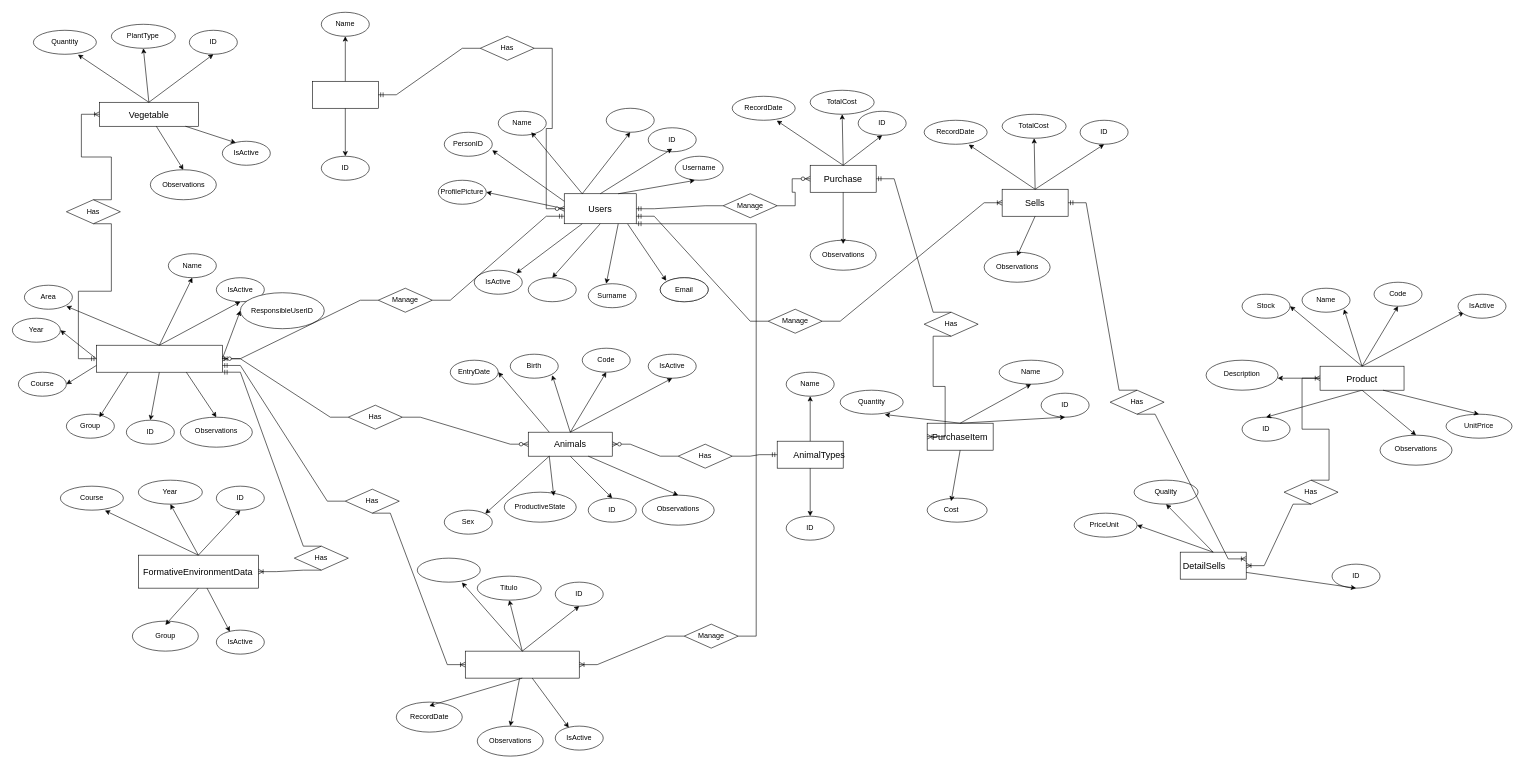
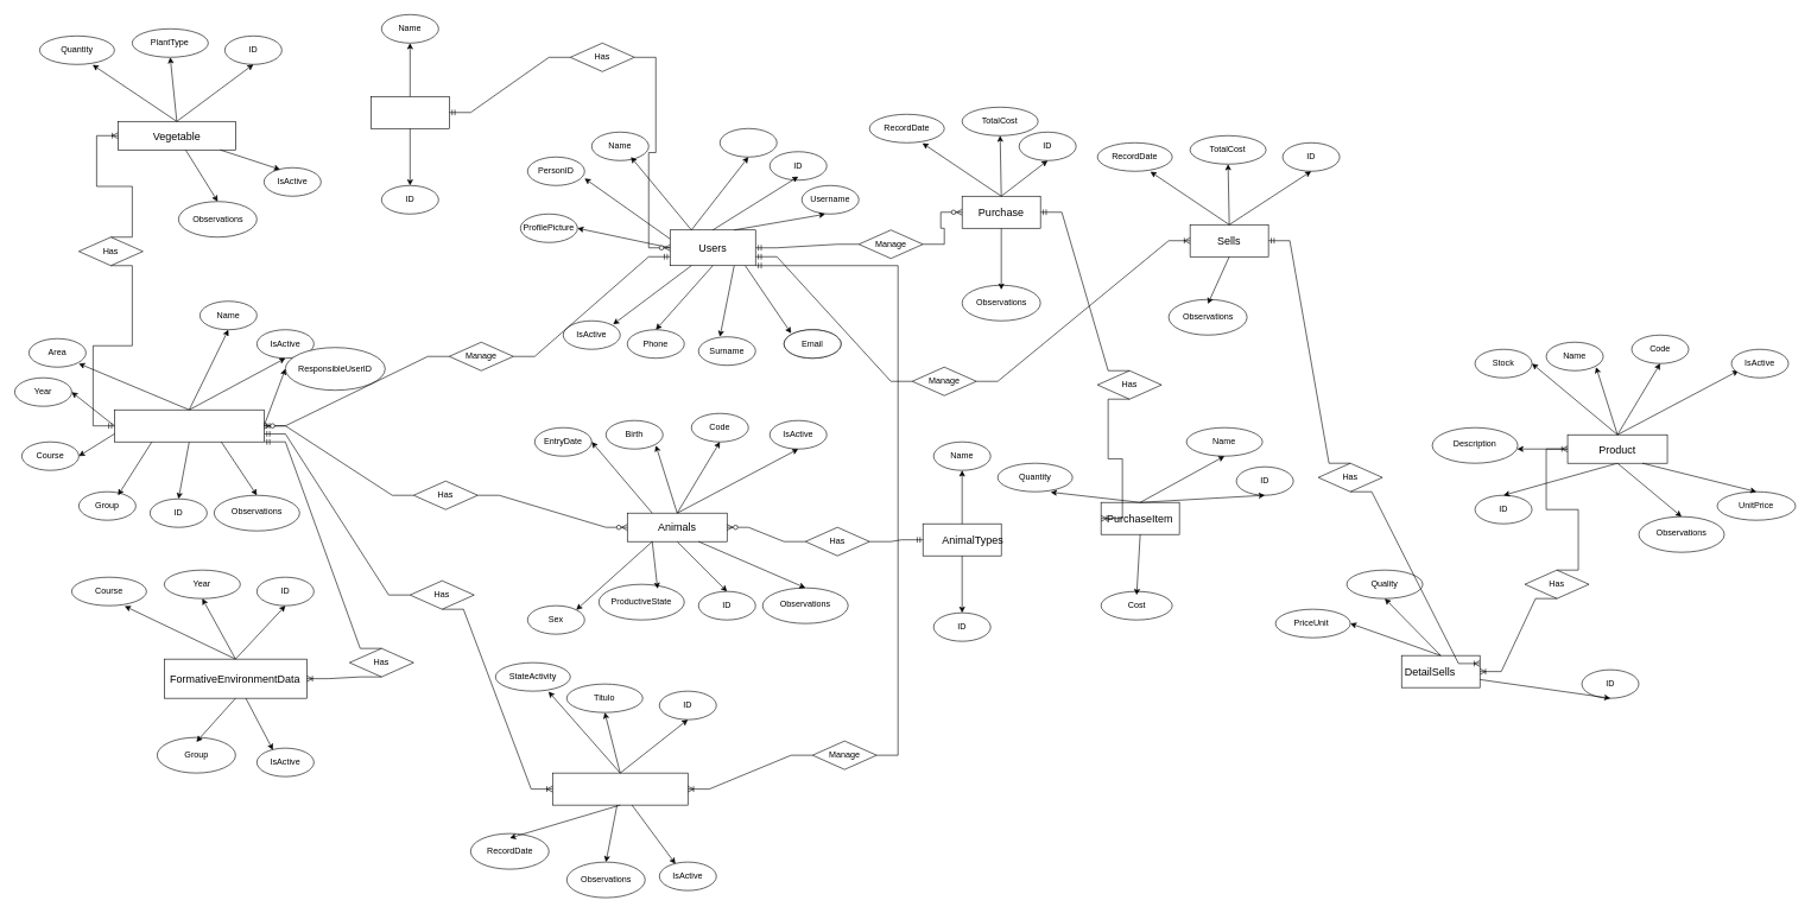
+ <mxCell id="17" value="Phone" style="text;html=1;align=center;verticalAlign=middle;whiteSpace=wrap;rounded=0;" parent="15" vertex="1"><mxGeometry x="10" y="5" width="60" height="30" as="geometry" /></mxCell>
- <mxCell id="276" value="Cost" style="text;html=1;align=center;verticalAlign=middle;whiteSpace=wrap;rounded=0;" vertex="1" parent="274"><mxGeometry x="2.5" y="5" width="75" height="30" as="geometry" /></mxCell>
+ <mxCell id="276" value="Cost" style="text;html=1;align=center;verticalAlign=middle;whiteSpace=wrap;rounded=0;" vertex="1" parent="274"><mxGeometry x="12.5" y="5" width="75" height="30" as="geometry" /></mxCell>
+ <mxCell id="244" value="StateActivity" style="text;html=1;align=center;verticalAlign=middle;whiteSpace=wrap;rounded=0;" vertex="1" parent="242"><mxGeometry x="13.125" y="5" width="78.75" height="30" as="geometry" /></mxCell>
